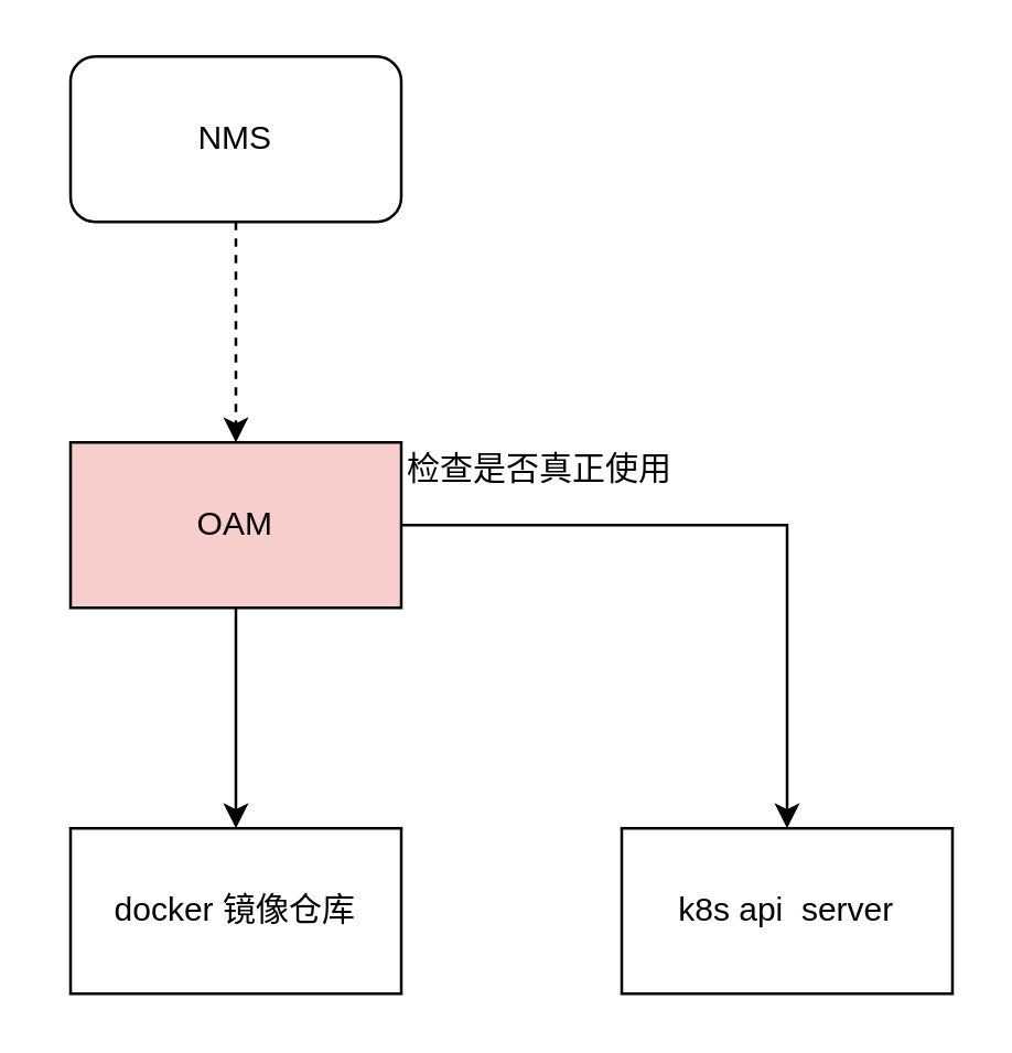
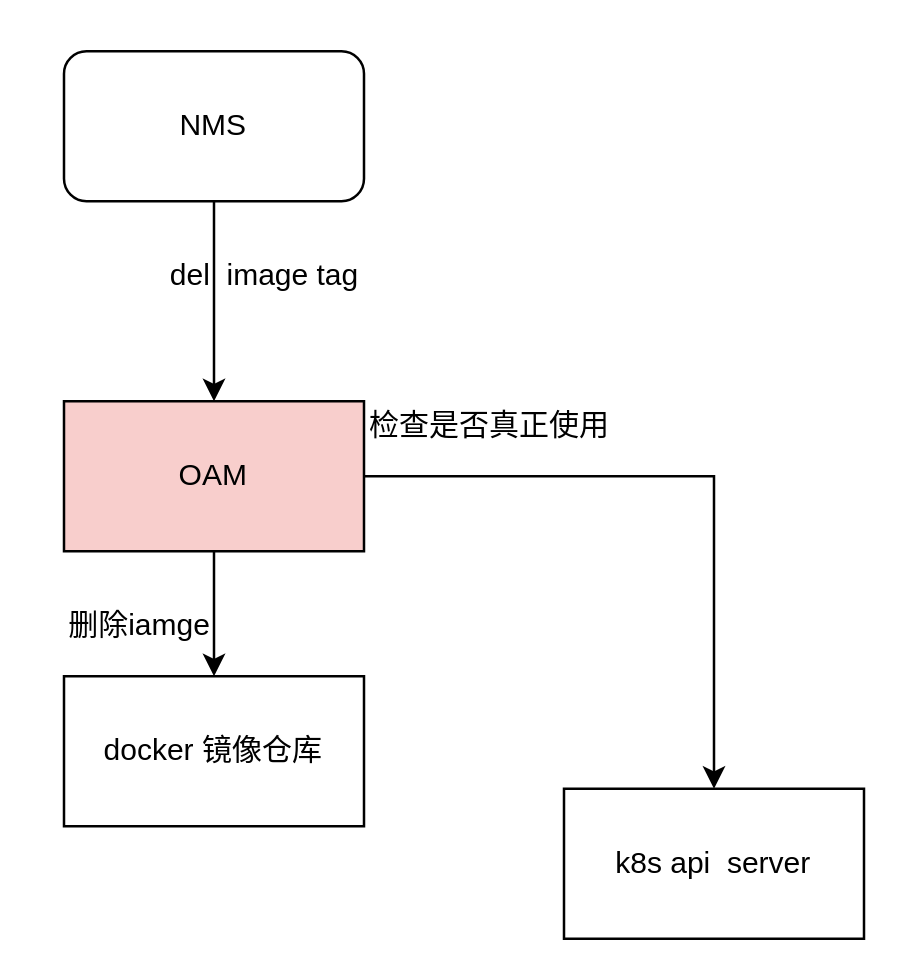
+ <mxCell id="8" value="del&amp;nbsp; image tag" style="text;html=1;align=center;verticalAlign=middle;resizable=0;points=[];autosize=1;strokeColor=none;" vertex="1" parent="1"><mxGeometry x="60" y="100" width="90" height="20" as="geometry" /></mxCell>
- <mxCell id="2" value="" style="edgeStyle=orthogonalEdgeStyle;rounded=0;orthogonalLoop=1;jettySize=auto;html=1;dashed=1;" edge="1" parent="1" source="3" target="6"><mxGeometry relative="1" as="geometry" /></mxCell>
+ <mxCell id="2" value="" style="edgeStyle=orthogonalEdgeStyle;rounded=0;orthogonalLoop=1;jettySize=auto;html=1;" edge="1" parent="1" source="3" target="6"><mxGeometry relative="1" as="geometry" /></mxCell>
+ <mxCell id="11" value="删除iamge" style="text;html=1;align=center;verticalAlign=middle;resizable=0;points=[];autosize=1;strokeColor=none;" vertex="1" parent="1"><mxGeometry x="20" y="240" width="70" height="20" as="geometry" /></mxCell>
- <mxCell id="7" value="docker 镜像仓库" style="whiteSpace=wrap;html=1;rounded=0;" vertex="1" parent="1"><mxGeometry x="25" y="300" width="120" height="60" as="geometry" /></mxCell>
+ <mxCell id="7" value="docker 镜像仓库" style="whiteSpace=wrap;html=1;rounded=0;" vertex="1" parent="1"><mxGeometry x="25" y="270" width="120" height="60" as="geometry" /></mxCell>
- <mxCell id="9" value="k8s api&amp;nbsp; server" style="rounded=0;whiteSpace=wrap;html=1;" vertex="1" parent="1"><mxGeometry x="225" y="300" width="120" height="60" as="geometry" /></mxCell>
+ <mxCell id="9" value="k8s api&amp;nbsp; server" style="rounded=0;whiteSpace=wrap;html=1;" vertex="1" parent="1"><mxGeometry x="225" y="315" width="120" height="60" as="geometry" /></mxCell>
